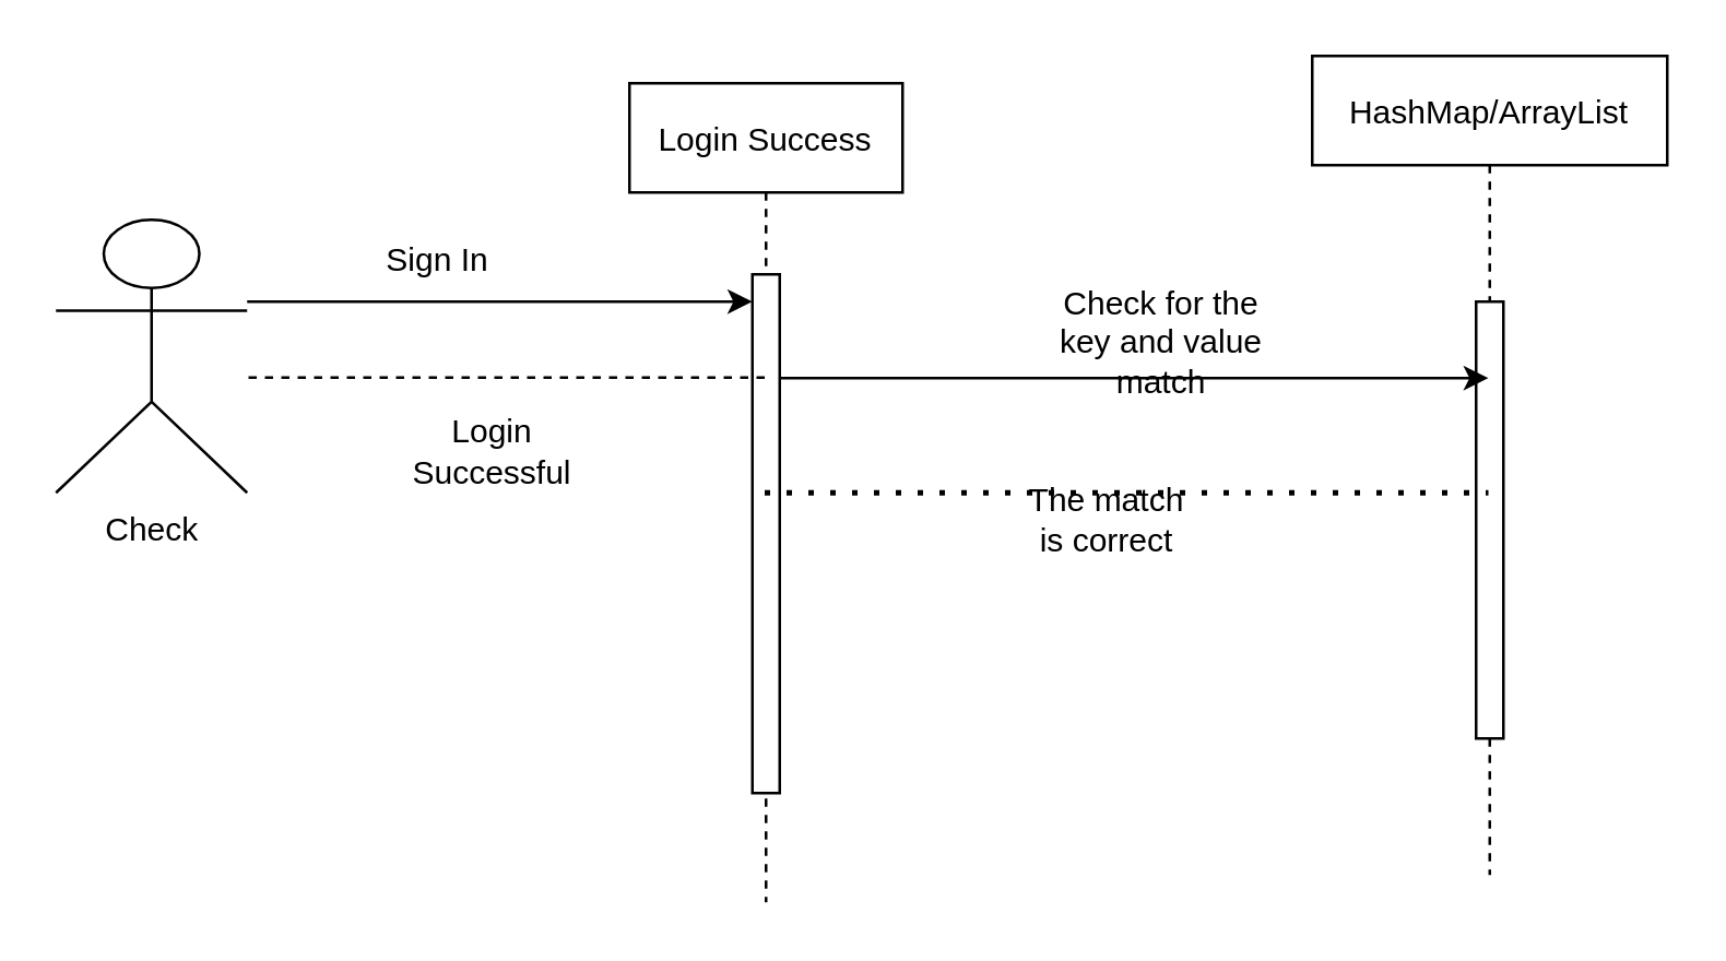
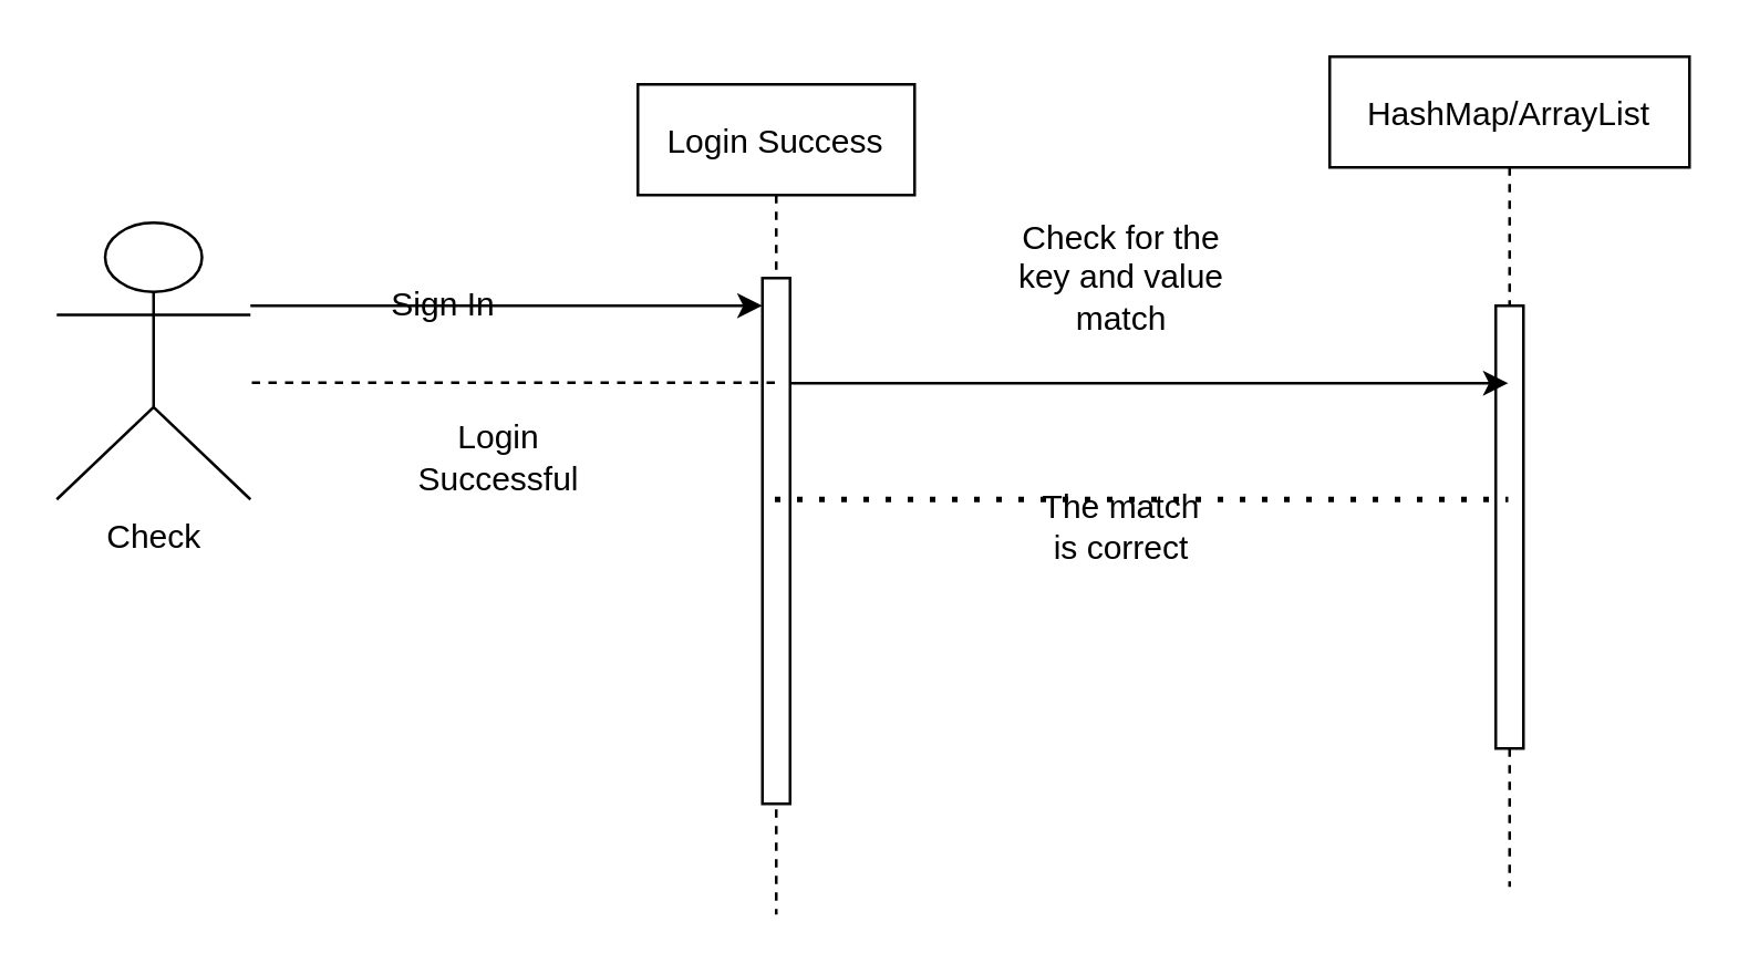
- <mxCell id="9" value="Sign In" style="text;html=1;strokeColor=none;fillColor=none;align=center;verticalAlign=middle;whiteSpace=wrap;rounded=0;" parent="1" vertex="1"><mxGeometry x="130" y="80" width="60" height="30" as="geometry" /></mxCell>
+ <mxCell id="9" value="Sign In" style="text;html=1;strokeColor=none;fillColor=none;align=center;verticalAlign=middle;whiteSpace=wrap;rounded=0;" parent="1" vertex="1"><mxGeometry x="130" y="95" width="60" height="30" as="geometry" /></mxCell>
- <mxCell id="12" value="Check for the key and value match" style="text;html=1;strokeColor=none;fillColor=none;align=center;verticalAlign=middle;whiteSpace=wrap;rounded=0;" parent="1" vertex="1"><mxGeometry x="380" y="95" width="90" height="60" as="geometry" /></mxCell>
+ <mxCell id="12" value="Check for the key and value match" style="text;html=1;strokeColor=none;fillColor=none;align=center;verticalAlign=middle;whiteSpace=wrap;rounded=0;" parent="1" vertex="1"><mxGeometry x="360" y="70" width="90" height="60" as="geometry" /></mxCell>
